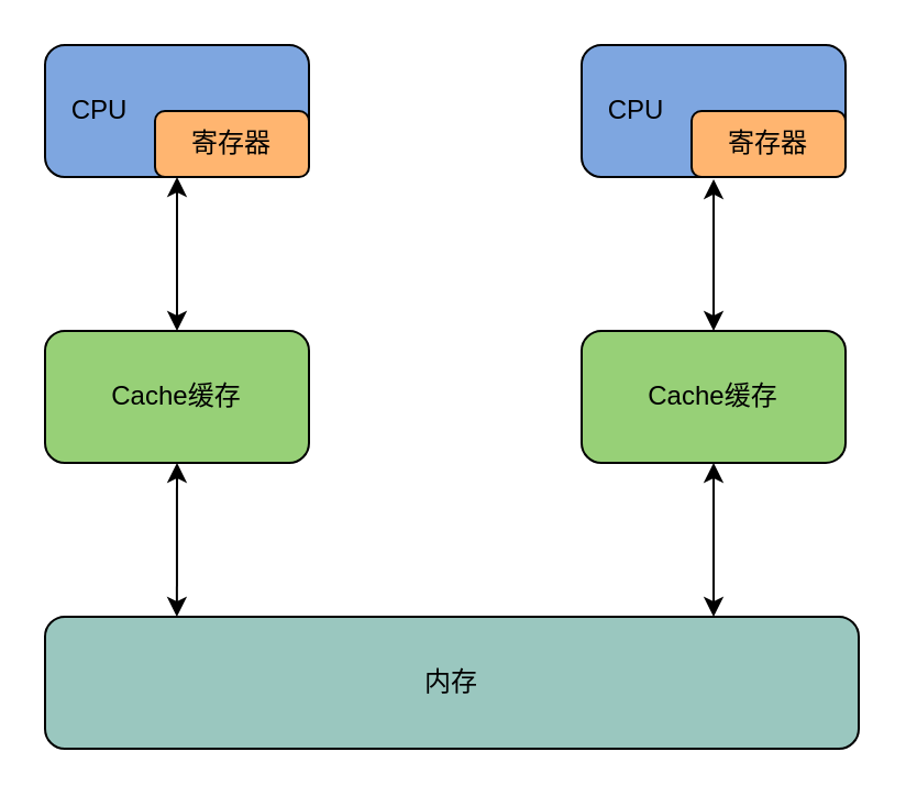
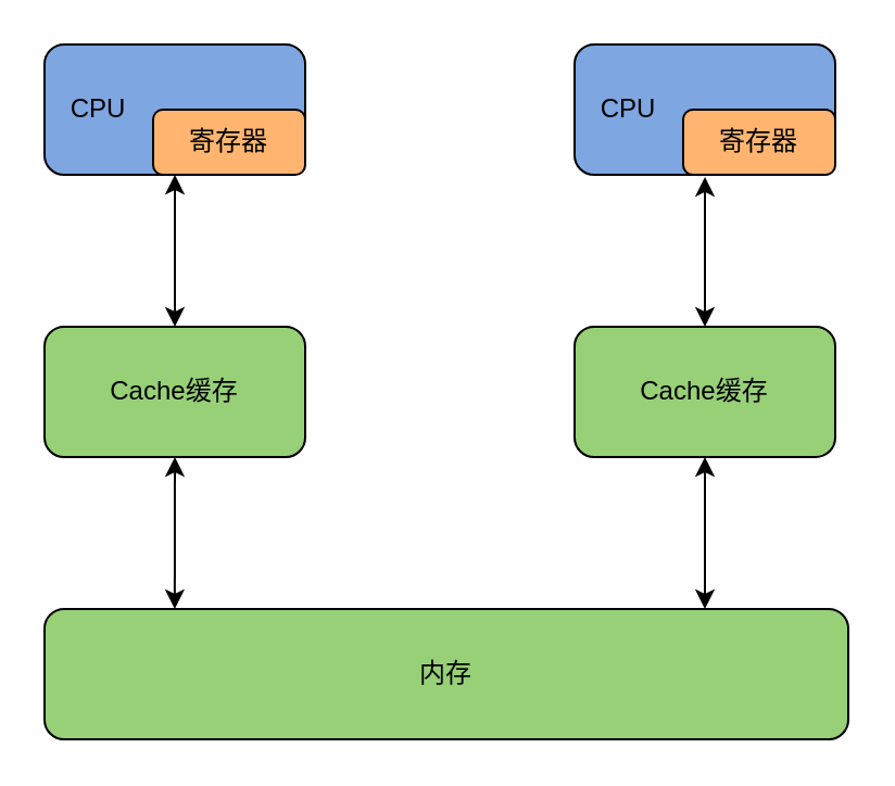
- <mxCell id="8" value="内存" style="rounded=1;whiteSpace=wrap;html=1;fillColor=#9AC7BF;" vertex="1" parent="1"><mxGeometry x="20" y="280" width="370" height="60" as="geometry" /></mxCell>
+ <mxCell id="8" value="内存" style="rounded=1;whiteSpace=wrap;html=1;fillColor=#97d077;" vertex="1" parent="1"><mxGeometry x="20" y="280" width="370" height="60" as="geometry" /></mxCell>
